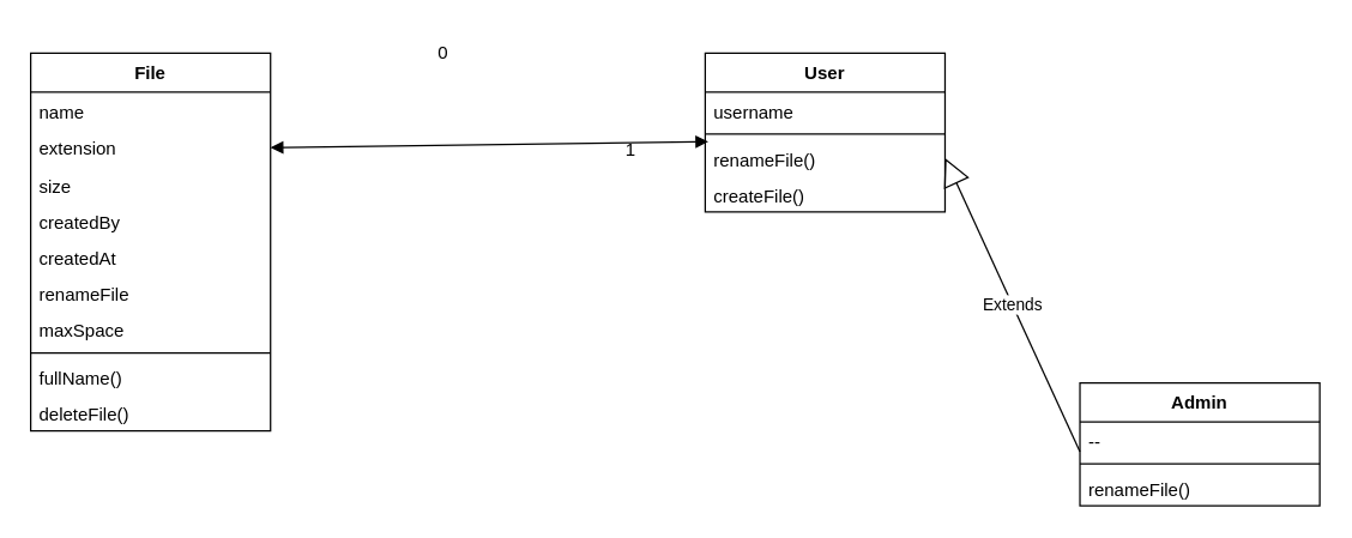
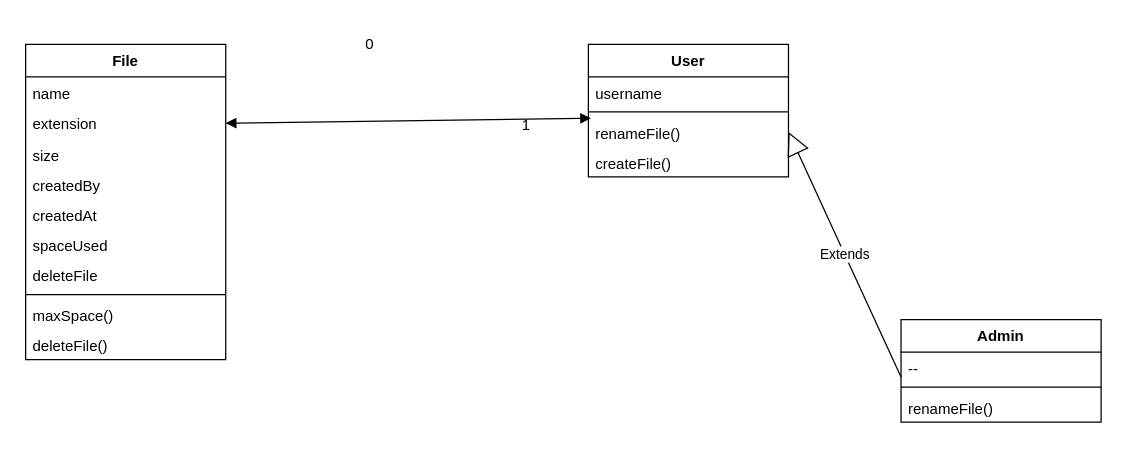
- <mxCell id="8" value="renameFile" style="text;strokeColor=none;fillColor=none;align=left;verticalAlign=top;spacingLeft=4;spacingRight=4;overflow=hidden;rotatable=0;points=[[0,0.5],[1,0.5]];portConstraint=eastwest;" vertex="1" parent="2"><mxGeometry y="148" width="160" height="24" as="geometry" /></mxCell>
+ <mxCell id="8" value="spaceUsed" style="text;strokeColor=none;fillColor=none;align=left;verticalAlign=top;spacingLeft=4;spacingRight=4;overflow=hidden;rotatable=0;points=[[0,0.5],[1,0.5]];portConstraint=eastwest;" vertex="1" parent="2"><mxGeometry y="148" width="160" height="24" as="geometry" /></mxCell>
- <mxCell id="9" value="maxSpace" style="text;strokeColor=none;fillColor=none;align=left;verticalAlign=top;spacingLeft=4;spacingRight=4;overflow=hidden;rotatable=0;points=[[0,0.5],[1,0.5]];portConstraint=eastwest;" vertex="1" parent="2"><mxGeometry y="172" width="160" height="24" as="geometry" /></mxCell>
+ <mxCell id="9" value="deleteFile" style="text;strokeColor=none;fillColor=none;align=left;verticalAlign=top;spacingLeft=4;spacingRight=4;overflow=hidden;rotatable=0;points=[[0,0.5],[1,0.5]];portConstraint=eastwest;" vertex="1" parent="2"><mxGeometry y="172" width="160" height="24" as="geometry" /></mxCell>
- <mxCell id="11" value="fullName()" style="text;strokeColor=none;fillColor=none;align=left;verticalAlign=top;spacingLeft=4;spacingRight=4;overflow=hidden;rotatable=0;points=[[0,0.5],[1,0.5]];portConstraint=eastwest;" vertex="1" parent="2"><mxGeometry y="204" width="160" height="24" as="geometry" /></mxCell>
+ <mxCell id="11" value="maxSpace()" style="text;strokeColor=none;fillColor=none;align=left;verticalAlign=top;spacingLeft=4;spacingRight=4;overflow=hidden;rotatable=0;points=[[0,0.5],[1,0.5]];portConstraint=eastwest;" vertex="1" parent="2"><mxGeometry y="204" width="160" height="24" as="geometry" /></mxCell>
